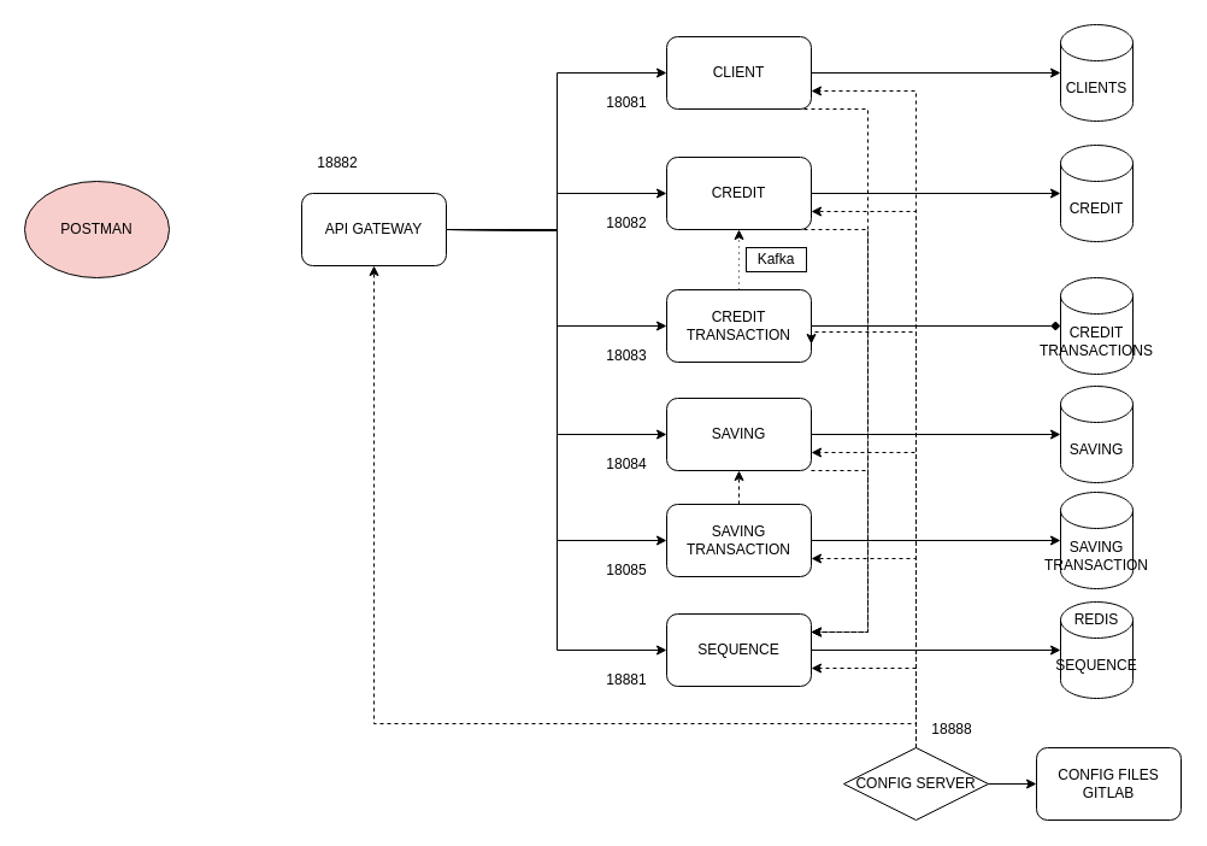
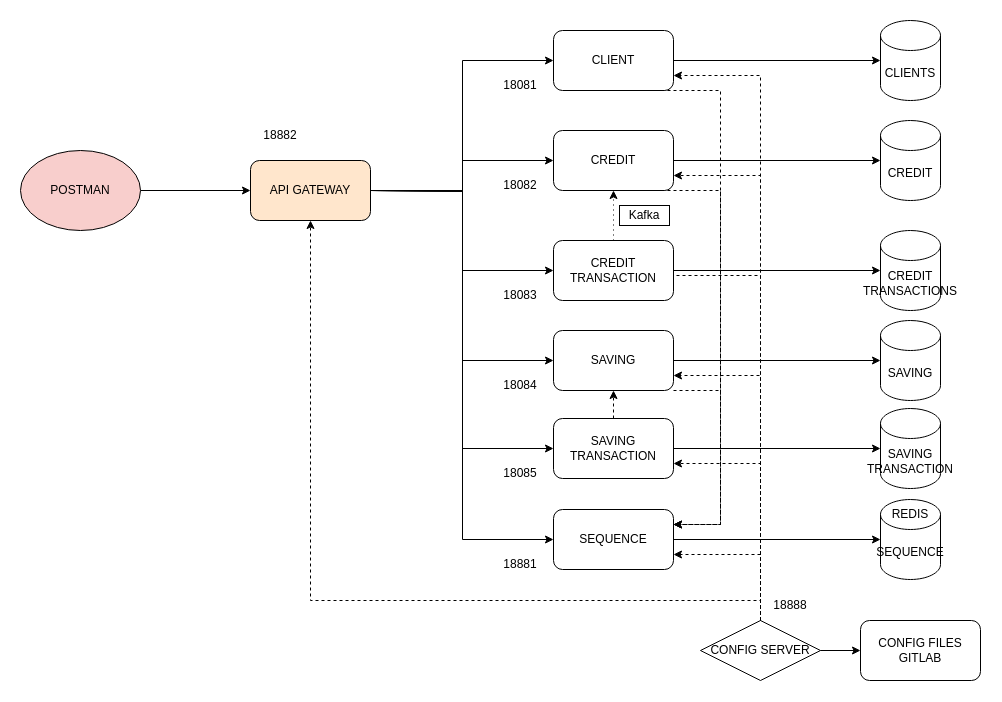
+ <mxCell id="51" style="edgeStyle=orthogonalEdgeStyle;rounded=0;orthogonalLoop=1;jettySize=auto;html=1;exitX=1;exitY=0.5;exitDx=0;exitDy=0;" edge="1" parent="1" source="52" target="41"><mxGeometry relative="1" as="geometry" /></mxCell>
- <mxCell id="41" value="API GATEWAY" style="rounded=1;whiteSpace=wrap;html=1;" vertex="1" parent="1"><mxGeometry x="250" y="160" width="120" height="60" as="geometry" /></mxCell>
+ <mxCell id="41" value="API GATEWAY" style="rounded=1;whiteSpace=wrap;html=1;fillColor=#ffe6cc;" vertex="1" parent="1"><mxGeometry x="250" y="160" width="120" height="60" as="geometry" /></mxCell>
- <mxCell id="8" style="edgeStyle=orthogonalEdgeStyle;rounded=0;orthogonalLoop=1;jettySize=auto;html=1;endArrow=diamond;" parent="1" source="10" target="18" edge="1"><mxGeometry relative="1" as="geometry" /></mxCell>
+ <mxCell id="8" style="edgeStyle=orthogonalEdgeStyle;rounded=0;orthogonalLoop=1;jettySize=auto;html=1;" parent="1" source="10" target="18" edge="1"><mxGeometry relative="1" as="geometry" /></mxCell>
- <mxCell id="35" style="edgeStyle=orthogonalEdgeStyle;rounded=0;orthogonalLoop=1;jettySize=auto;html=1;entryX=1;entryY=0.75;entryDx=0;entryDy=0;dashed=1;" parent="1" source="39" target="10" edge="1"><mxGeometry relative="1" as="geometry"><Array as="points"><mxPoint x="760" y="275" /></Array></mxGeometry></mxCell>
+ <mxCell id="35" style="edgeStyle=orthogonalEdgeStyle;rounded=0;orthogonalLoop=1;jettySize=auto;html=1;entryX=1;entryY=0.75;entryDx=0;entryDy=0;dashed=1;endArrow=none;" parent="1" source="39" target="10" edge="1"><mxGeometry relative="1" as="geometry"><Array as="points"><mxPoint x="760" y="275" /></Array></mxGeometry></mxCell>
